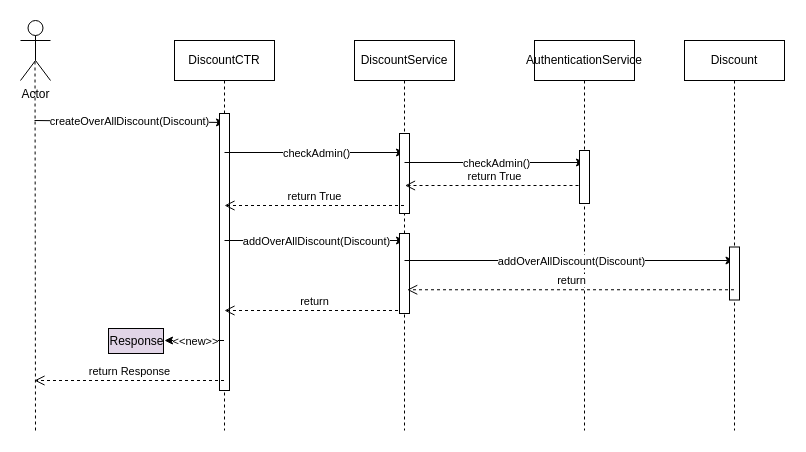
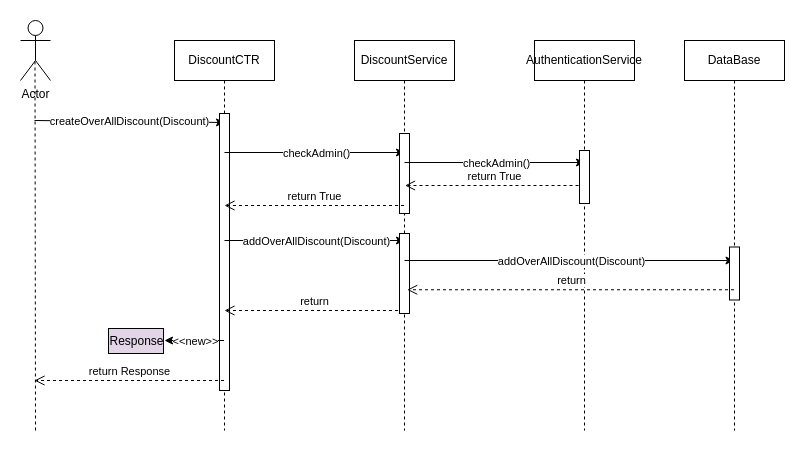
- <mxCell id="24" value="Discount" style="shape=umlLifeline;perimeter=lifelinePerimeter;whiteSpace=wrap;html=1;container=1;collapsible=0;recursiveResize=0;outlineConnect=0;" parent="1" vertex="1"><mxGeometry x="684" y="40" width="100" height="390" as="geometry" /></mxCell>
+ <mxCell id="24" value="DataBase" style="shape=umlLifeline;perimeter=lifelinePerimeter;whiteSpace=wrap;html=1;container=1;collapsible=0;recursiveResize=0;outlineConnect=0;" parent="1" vertex="1"><mxGeometry x="684" y="40" width="100" height="390" as="geometry" /></mxCell>
